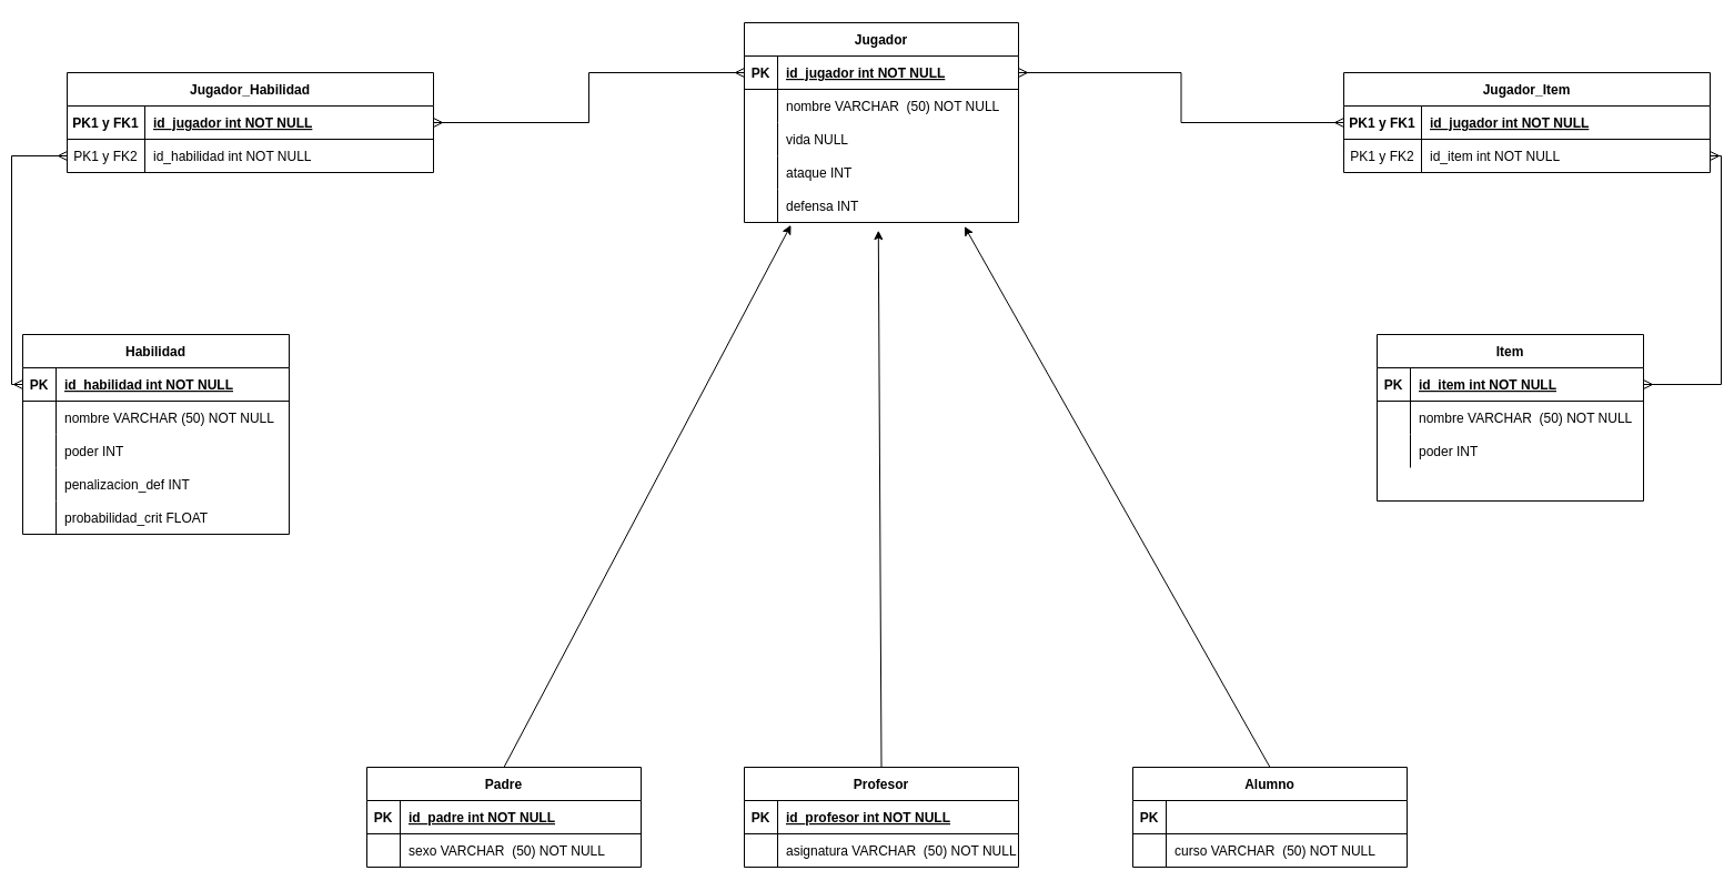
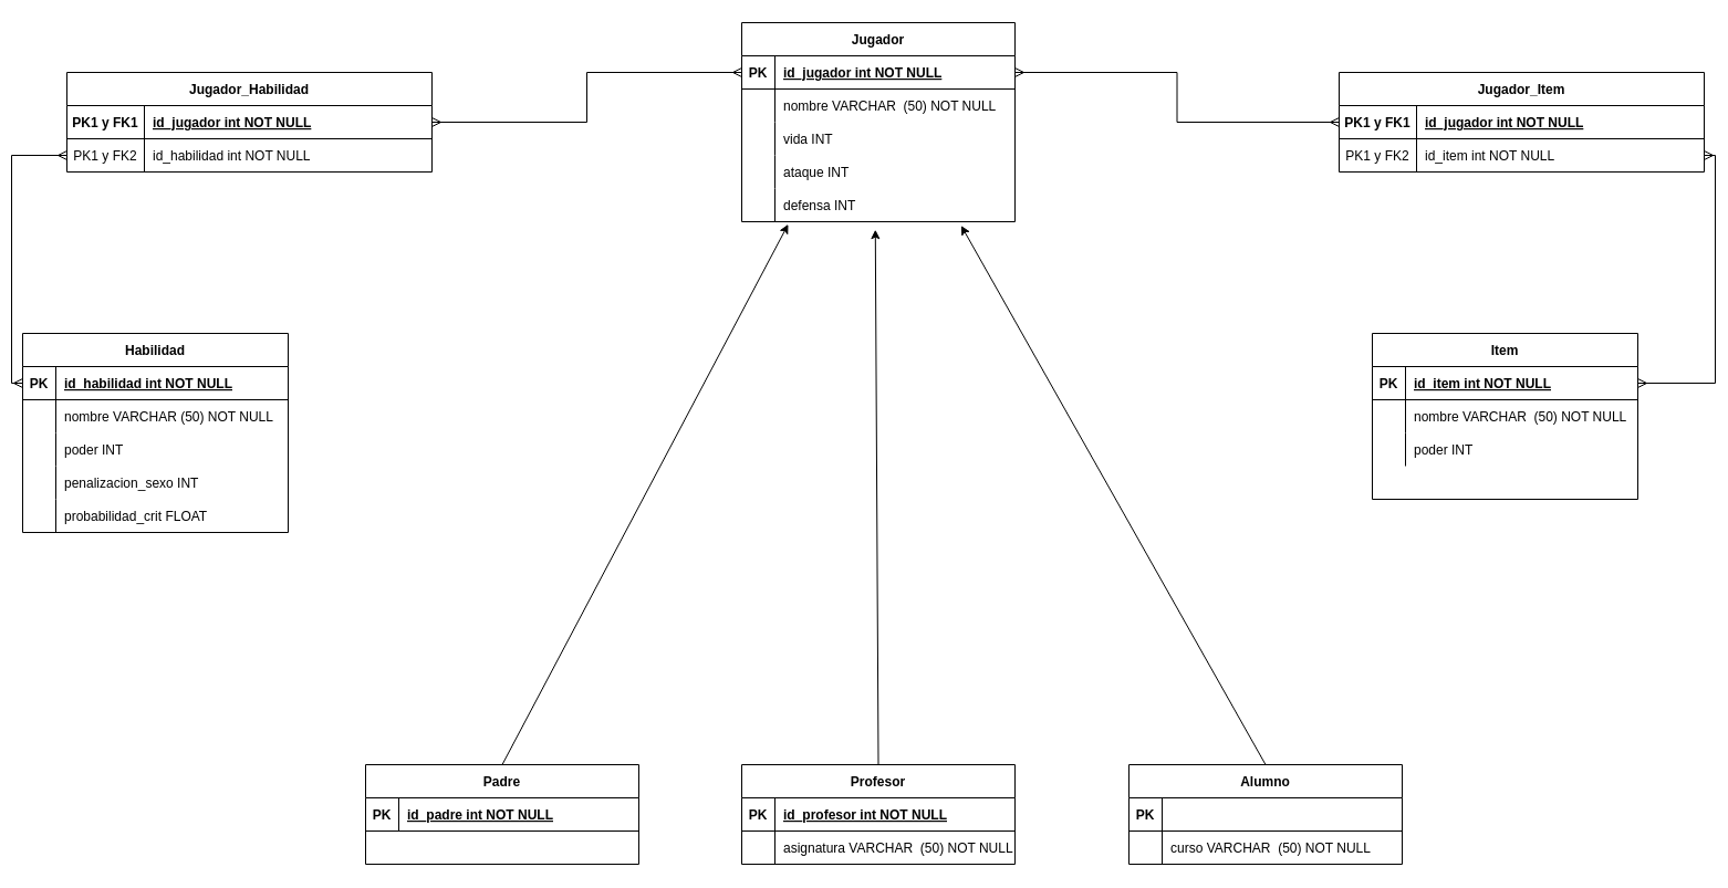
- <mxCell id="39" value="vida NULL" style="shape=partialRectangle;overflow=hidden;connectable=0;fillColor=none;top=0;left=0;bottom=0;right=0;align=left;spacingLeft=6;" parent="37" vertex="1"><mxGeometry x="30" width="217" height="30" as="geometry"><mxRectangle width="217" height="30" as="alternateBounds" /></mxGeometry></mxCell>
+ <mxCell id="39" value="vida INT" style="shape=partialRectangle;overflow=hidden;connectable=0;fillColor=none;top=0;left=0;bottom=0;right=0;align=left;spacingLeft=6;" parent="37" vertex="1"><mxGeometry x="30" width="217" height="30" as="geometry"><mxRectangle width="217" height="30" as="alternateBounds" /></mxGeometry></mxCell>
- <mxCell id="14" value="penalizacion_def INT" style="shape=partialRectangle;overflow=hidden;connectable=0;fillColor=none;top=0;left=0;bottom=0;right=0;align=left;spacingLeft=6;" parent="12" vertex="1"><mxGeometry x="30" width="210" height="30" as="geometry"><mxRectangle width="210" height="30" as="alternateBounds" /></mxGeometry></mxCell>
+ <mxCell id="14" value="penalizacion_sexo INT" style="shape=partialRectangle;overflow=hidden;connectable=0;fillColor=none;top=0;left=0;bottom=0;right=0;align=left;spacingLeft=6;" parent="12" vertex="1"><mxGeometry x="30" width="210" height="30" as="geometry"><mxRectangle width="210" height="30" as="alternateBounds" /></mxGeometry></mxCell>
- <mxCell id="70" value="sexo VARCHAR  (50) NOT NULL" style="shape=partialRectangle;overflow=hidden;connectable=0;fillColor=none;top=0;left=0;bottom=0;right=0;align=left;spacingLeft=6;" parent="68" vertex="1"><mxGeometry x="30" width="217" height="30" as="geometry"><mxRectangle width="217" height="30" as="alternateBounds" /></mxGeometry></mxCell>
